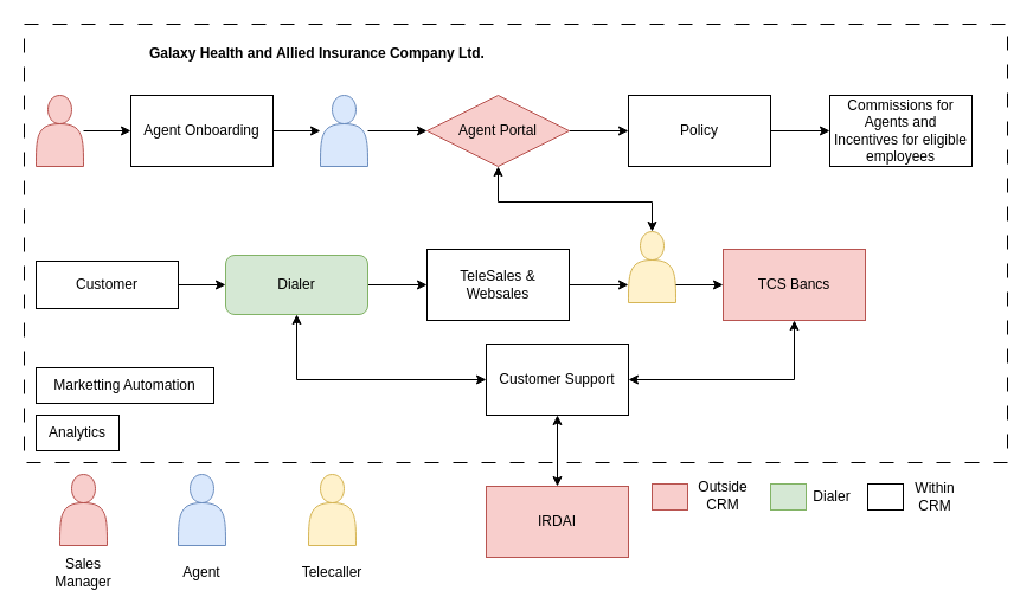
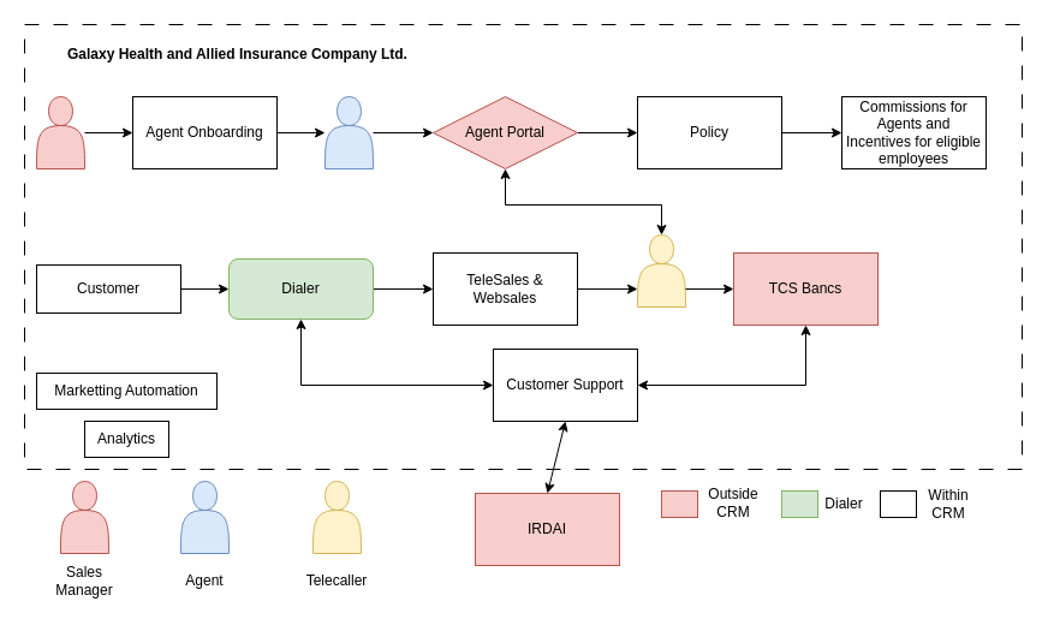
- <mxCell id="37" value="&lt;b&gt;Galaxy Health and Allied Insurance Company Ltd.&lt;/b&gt;" style="text;strokeColor=none;fillColor=none;align=left;verticalAlign=middle;spacingLeft=4;spacingRight=4;overflow=hidden;points=[[0,0.5],[1,0.5]];portConstraint=eastwest;rotatable=0;whiteSpace=wrap;html=1;" parent="1" vertex="1"><mxGeometry x="120" y="30" width="300" height="30" as="geometry" /></mxCell>
+ <mxCell id="37" value="&lt;b&gt;Galaxy Health and Allied Insurance Company Ltd.&lt;/b&gt;" style="text;strokeColor=none;fillColor=none;align=left;verticalAlign=middle;spacingLeft=4;spacingRight=4;overflow=hidden;points=[[0,0.5],[1,0.5]];portConstraint=eastwest;rotatable=0;whiteSpace=wrap;html=1;" parent="1" vertex="1"><mxGeometry x="50" y="30" width="300" height="30" as="geometry" /></mxCell>
- <mxCell id="9" value="Analytics" style="rounded=0;whiteSpace=wrap;html=1;" parent="1" vertex="1"><mxGeometry x="30" y="350" width="70" height="30" as="geometry" /></mxCell>
+ <mxCell id="9" value="Analytics" style="rounded=0;whiteSpace=wrap;html=1;" parent="1" vertex="1"><mxGeometry x="70" y="350" width="70" height="30" as="geometry" /></mxCell>
- <mxCell id="35" value="IRDAI" style="rounded=0;whiteSpace=wrap;html=1;fillColor=#f8cecc;strokeColor=#b85450;" parent="1" vertex="1"><mxGeometry x="410" y="410" width="120" height="60" as="geometry" /></mxCell>
+ <mxCell id="35" value="IRDAI" style="rounded=0;whiteSpace=wrap;html=1;fillColor=#f8cecc;strokeColor=#b85450;" parent="1" vertex="1"><mxGeometry x="395" y="410" width="120" height="60" as="geometry" /></mxCell>
